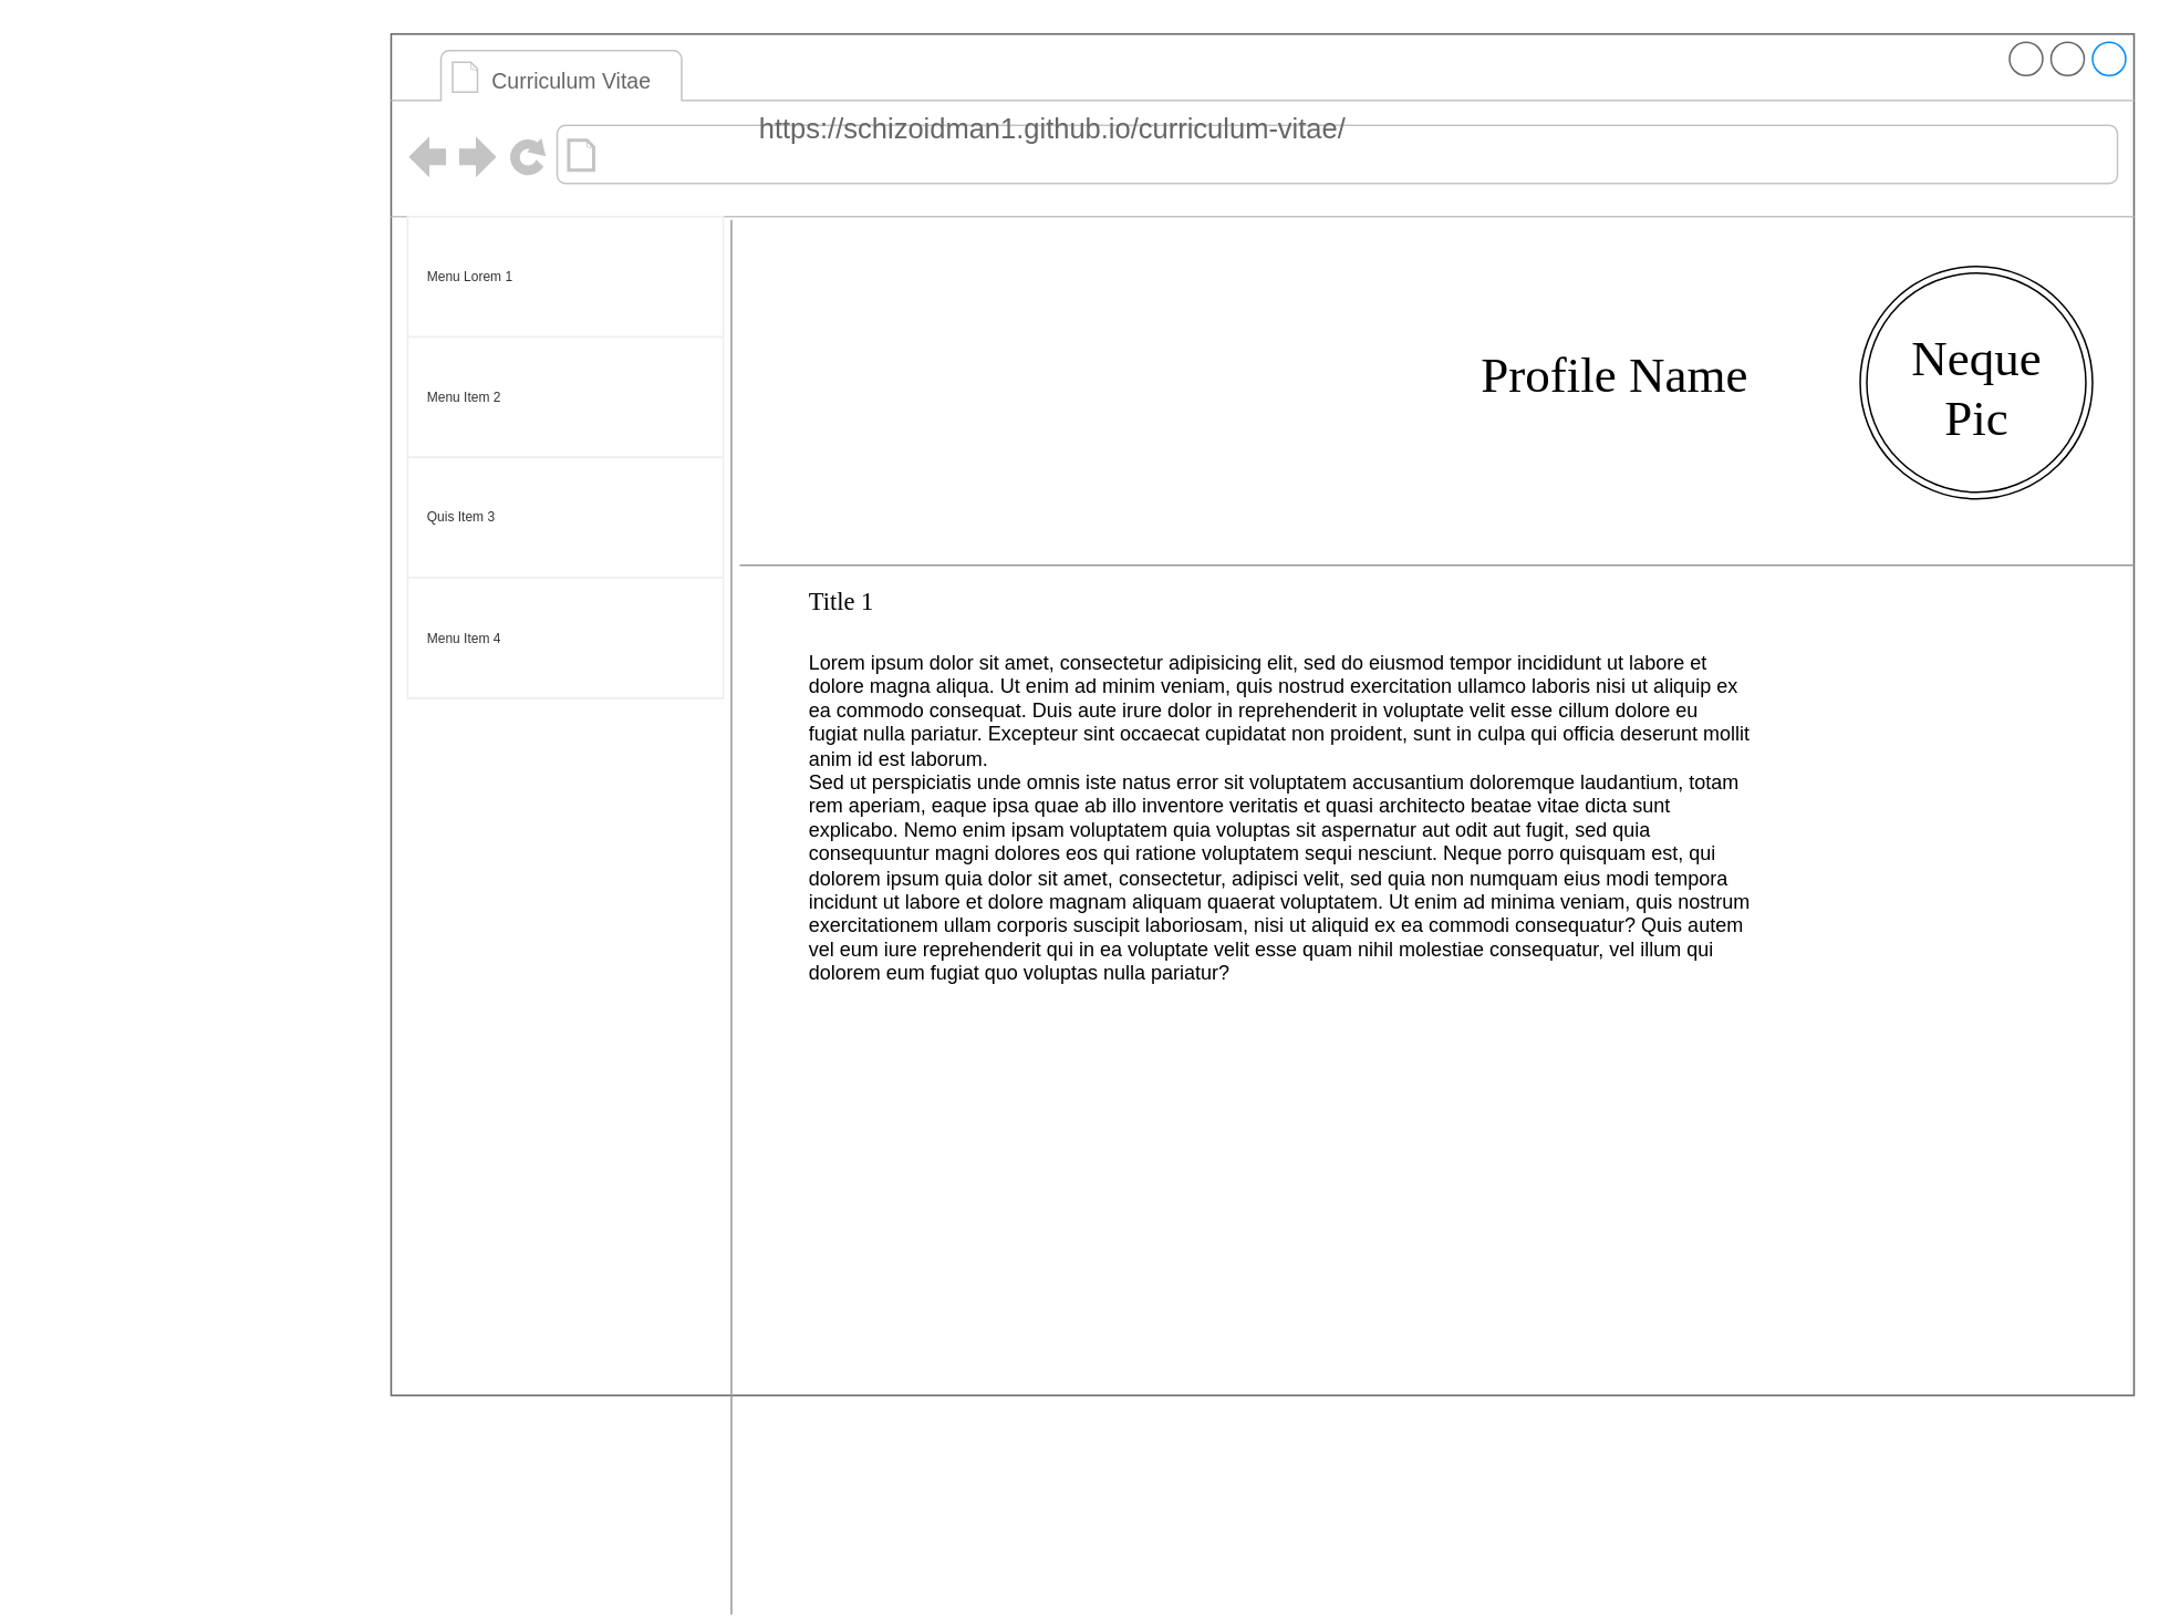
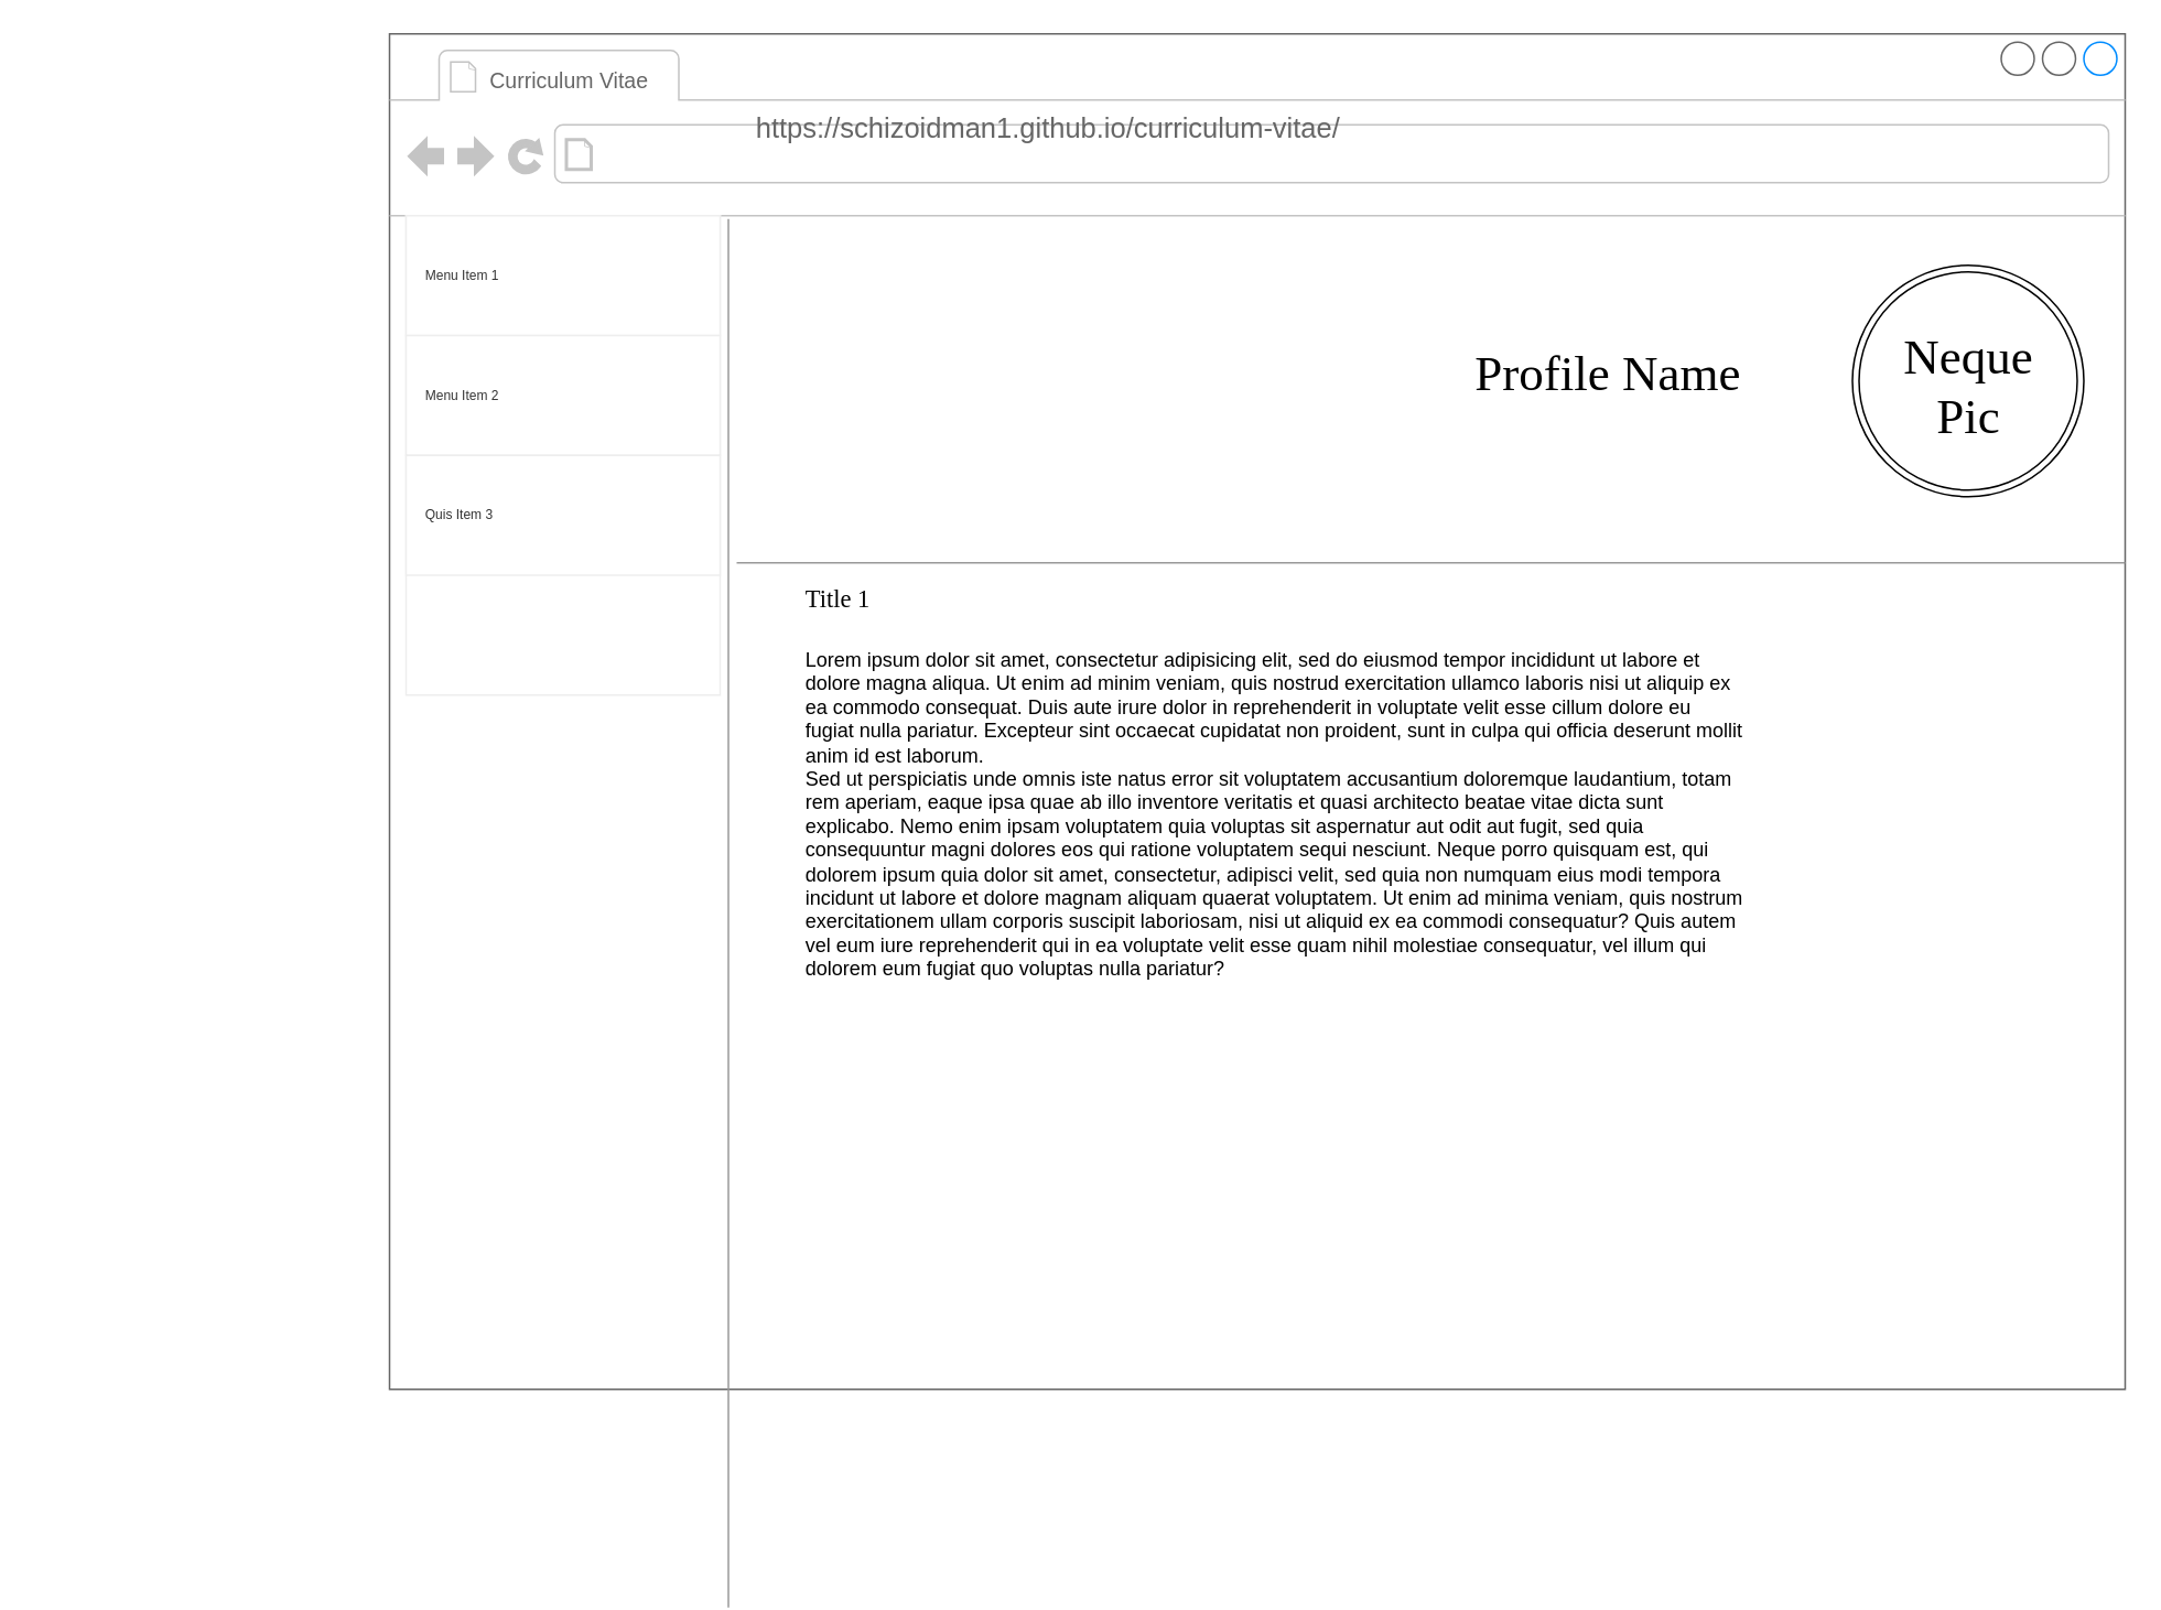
- <mxCell id="13" value="Menu Lorem 1" style="strokeColor=inherit;fillColor=inherit;gradientColor=inherit;strokeWidth=1;html=1;shadow=0;dashed=0;shape=mxgraph.android.rrect;rSize=0;align=left;spacingLeft=10;fontSize=8;fontColor=#333333;" vertex="1" parent="12"><mxGeometry width="190" height="72.5" as="geometry" /></mxCell>
+ <mxCell id="13" value="Menu Item 1" style="strokeColor=inherit;fillColor=inherit;gradientColor=inherit;strokeWidth=1;html=1;shadow=0;dashed=0;shape=mxgraph.android.rrect;rSize=0;align=left;spacingLeft=10;fontSize=8;fontColor=#333333;" vertex="1" parent="12"><mxGeometry width="190" height="72.5" as="geometry" /></mxCell>
- <mxCell id="16" value="Menu Item 4" style="strokeColor=inherit;fillColor=inherit;gradientColor=inherit;strokeWidth=1;html=1;shadow=0;dashed=0;shape=mxgraph.android.rrect;rSize=0;align=left;spacingLeft=10;fontSize=8;fontColor=#333333;" vertex="1" parent="12"><mxGeometry y="217.5" width="190" height="72.5" as="geometry" /></mxCell>
